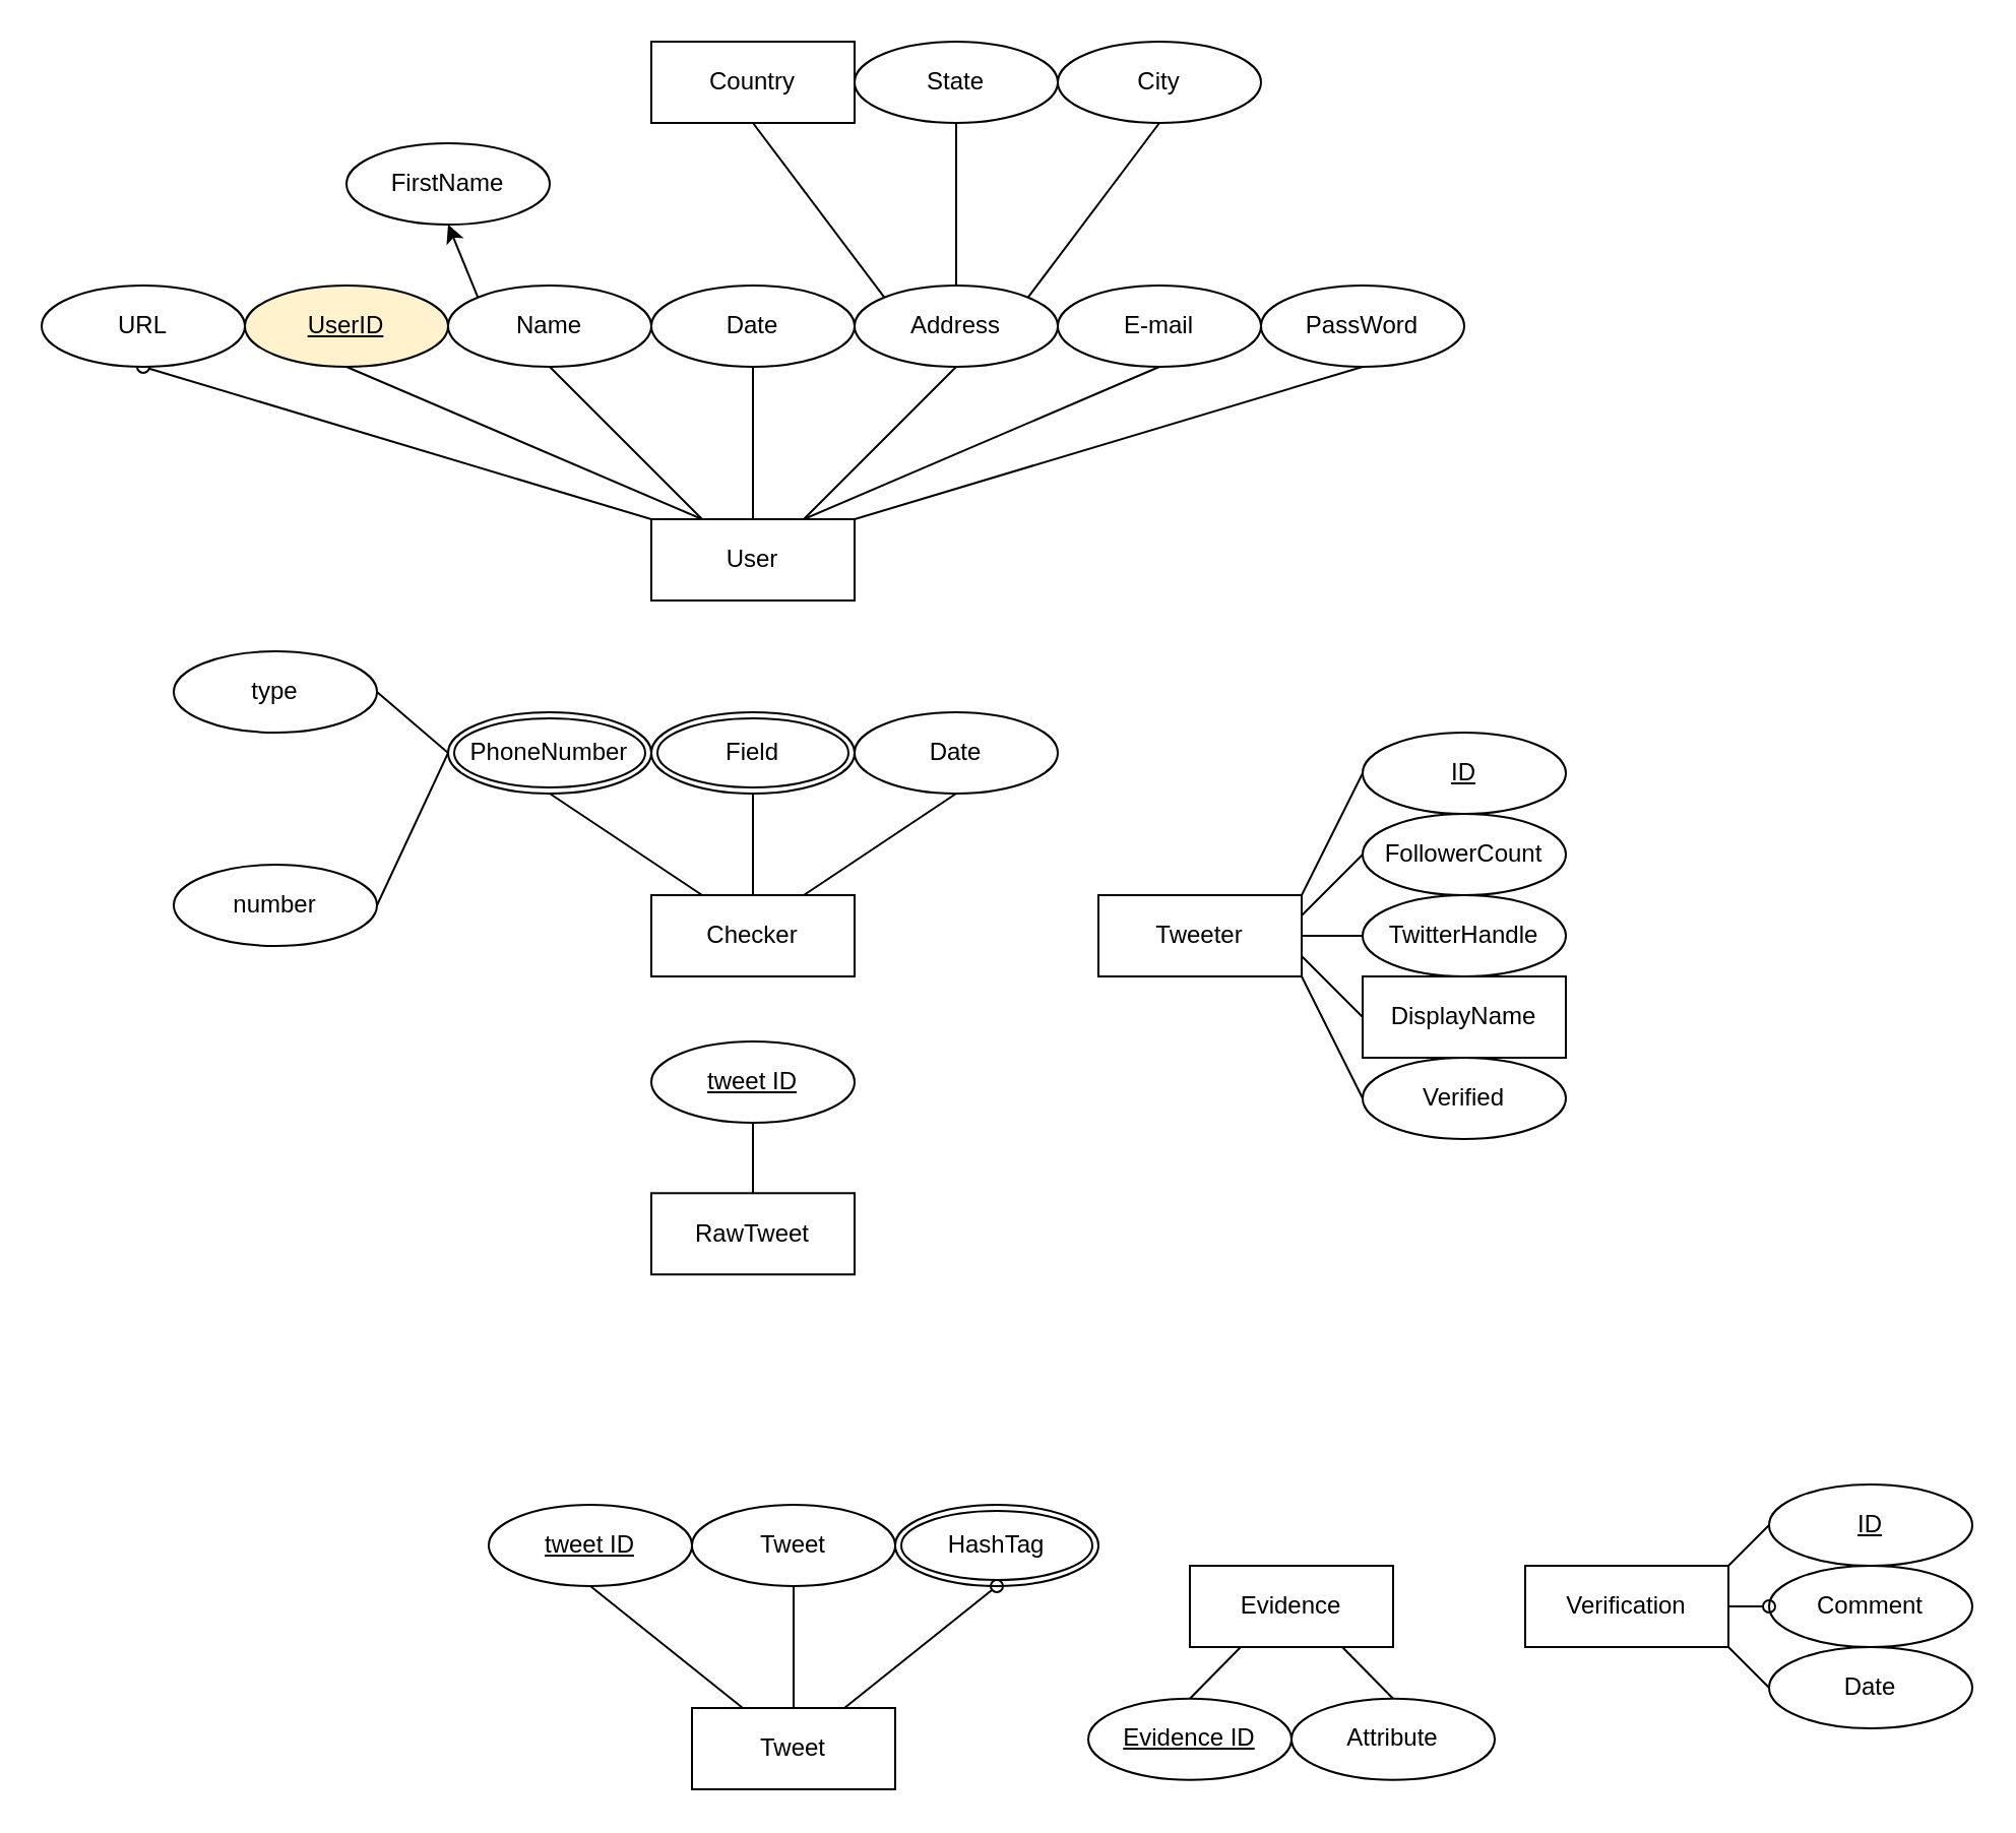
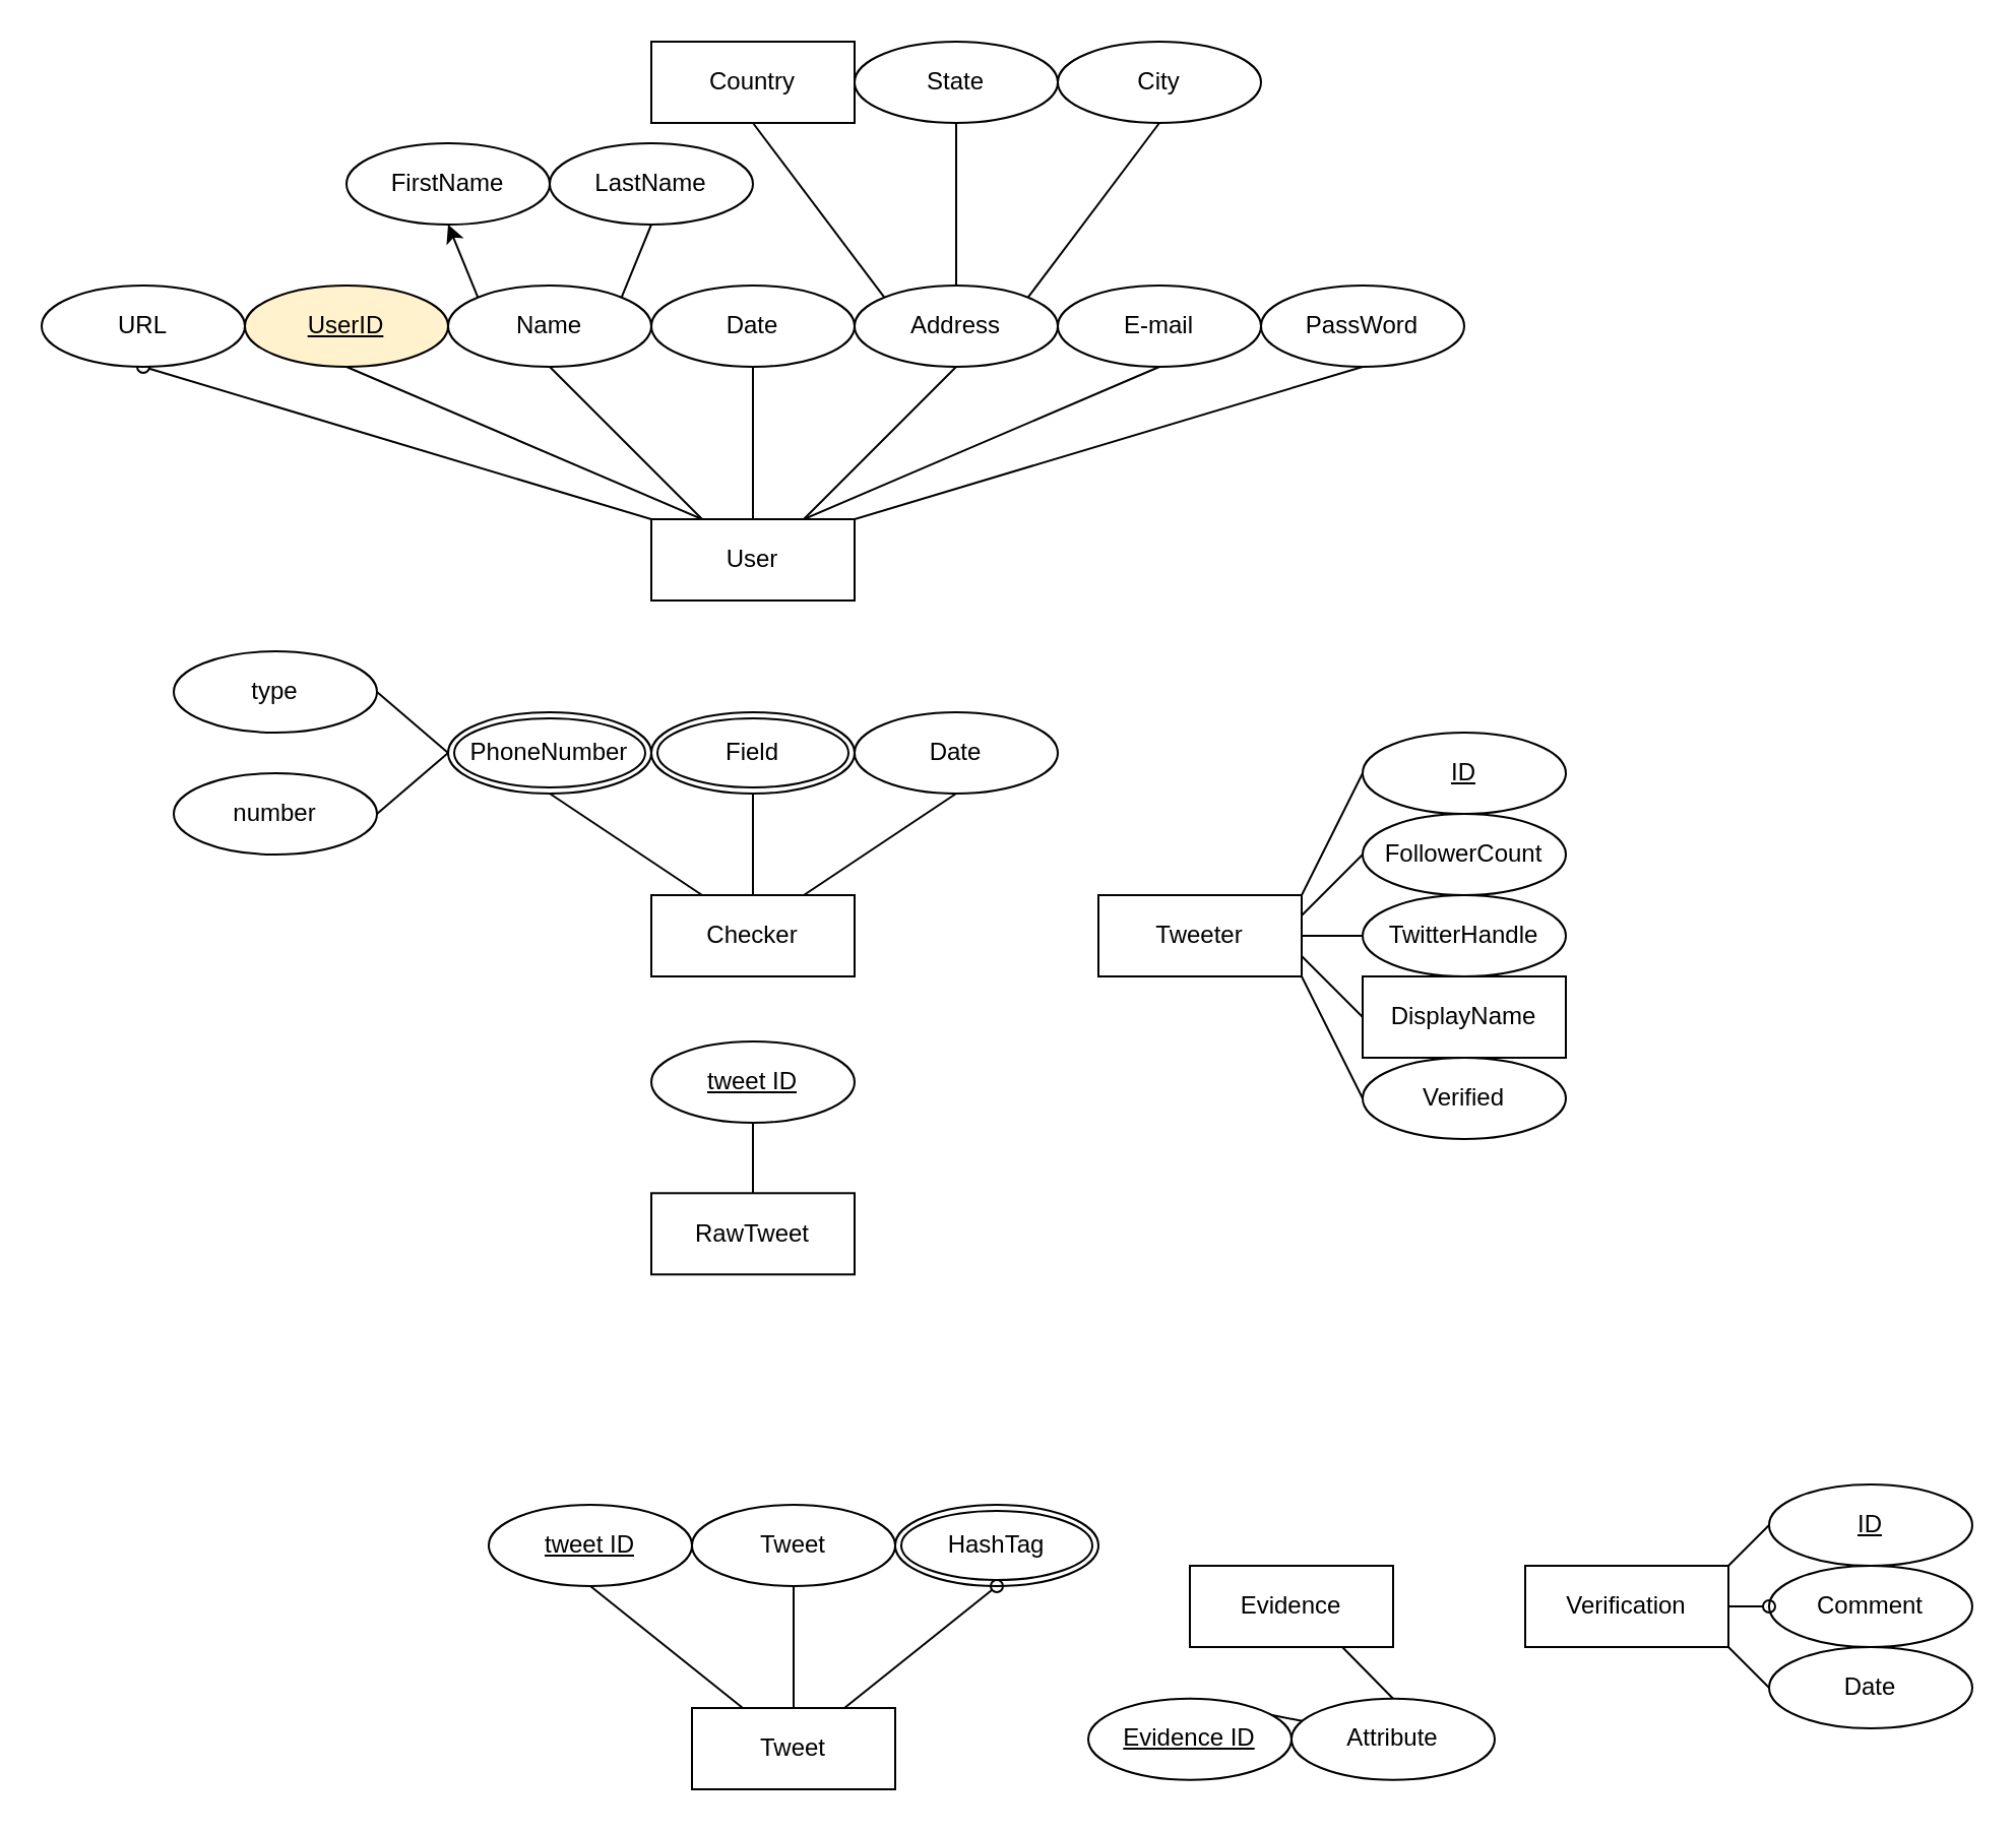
+ <mxCell id="55" value="LastName" style="ellipse;whiteSpace=wrap;html=1;align=center;" parent="1" vertex="1"><mxGeometry x="270" y="70" width="100" height="40" as="geometry" /></mxCell>
+ <mxCell id="11" value="" style="endArrow=none;html=1;entryX=0.5;entryY=1;entryDx=0;entryDy=0;exitX=1;exitY=0;exitDx=0;exitDy=0;" parent="1" source="53" target="55" edge="1"><mxGeometry width="50" height="50" relative="1" as="geometry"><mxPoint x="382.426" y="121.716" as="sourcePoint" /><mxPoint x="400" y="30" as="targetPoint" /></mxGeometry></mxCell>
- <mxCell id="21" value="number" style="ellipse;whiteSpace=wrap;html=1;align=center;rounded=0;shadow=0;strokeColor=#000000;" parent="1" vertex="1"><mxGeometry x="85" y="425" width="100" height="40" as="geometry" /></mxCell>
+ <mxCell id="21" value="number" style="ellipse;whiteSpace=wrap;html=1;align=center;rounded=0;shadow=0;strokeColor=#000000;" parent="1" vertex="1"><mxGeometry x="85" y="380" width="100" height="40" as="geometry" /></mxCell>
- <mxCell id="41" value="" style="endArrow=none;html=1;entryX=0.25;entryY=1;entryDx=0;entryDy=0;exitX=0.5;exitY=0;exitDx=0;exitDy=0;" parent="1" source="43" target="40" edge="1"><mxGeometry width="50" height="50" relative="1" as="geometry"><mxPoint x="535" y="884.65" as="sourcePoint" /><mxPoint x="245" y="1740" as="targetPoint" /></mxGeometry></mxCell>
+ <mxCell id="41" value="" style="endArrow=none;html=1;exitX=0.5;exitY=0;exitDx=0;exitDy=0;" parent="1" source="43" target="44" edge="1"><mxGeometry width="50" height="50" relative="1" as="geometry"><mxPoint x="535" y="884.65" as="sourcePoint" /><mxPoint x="245" y="1740" as="targetPoint" /></mxGeometry></mxCell>
